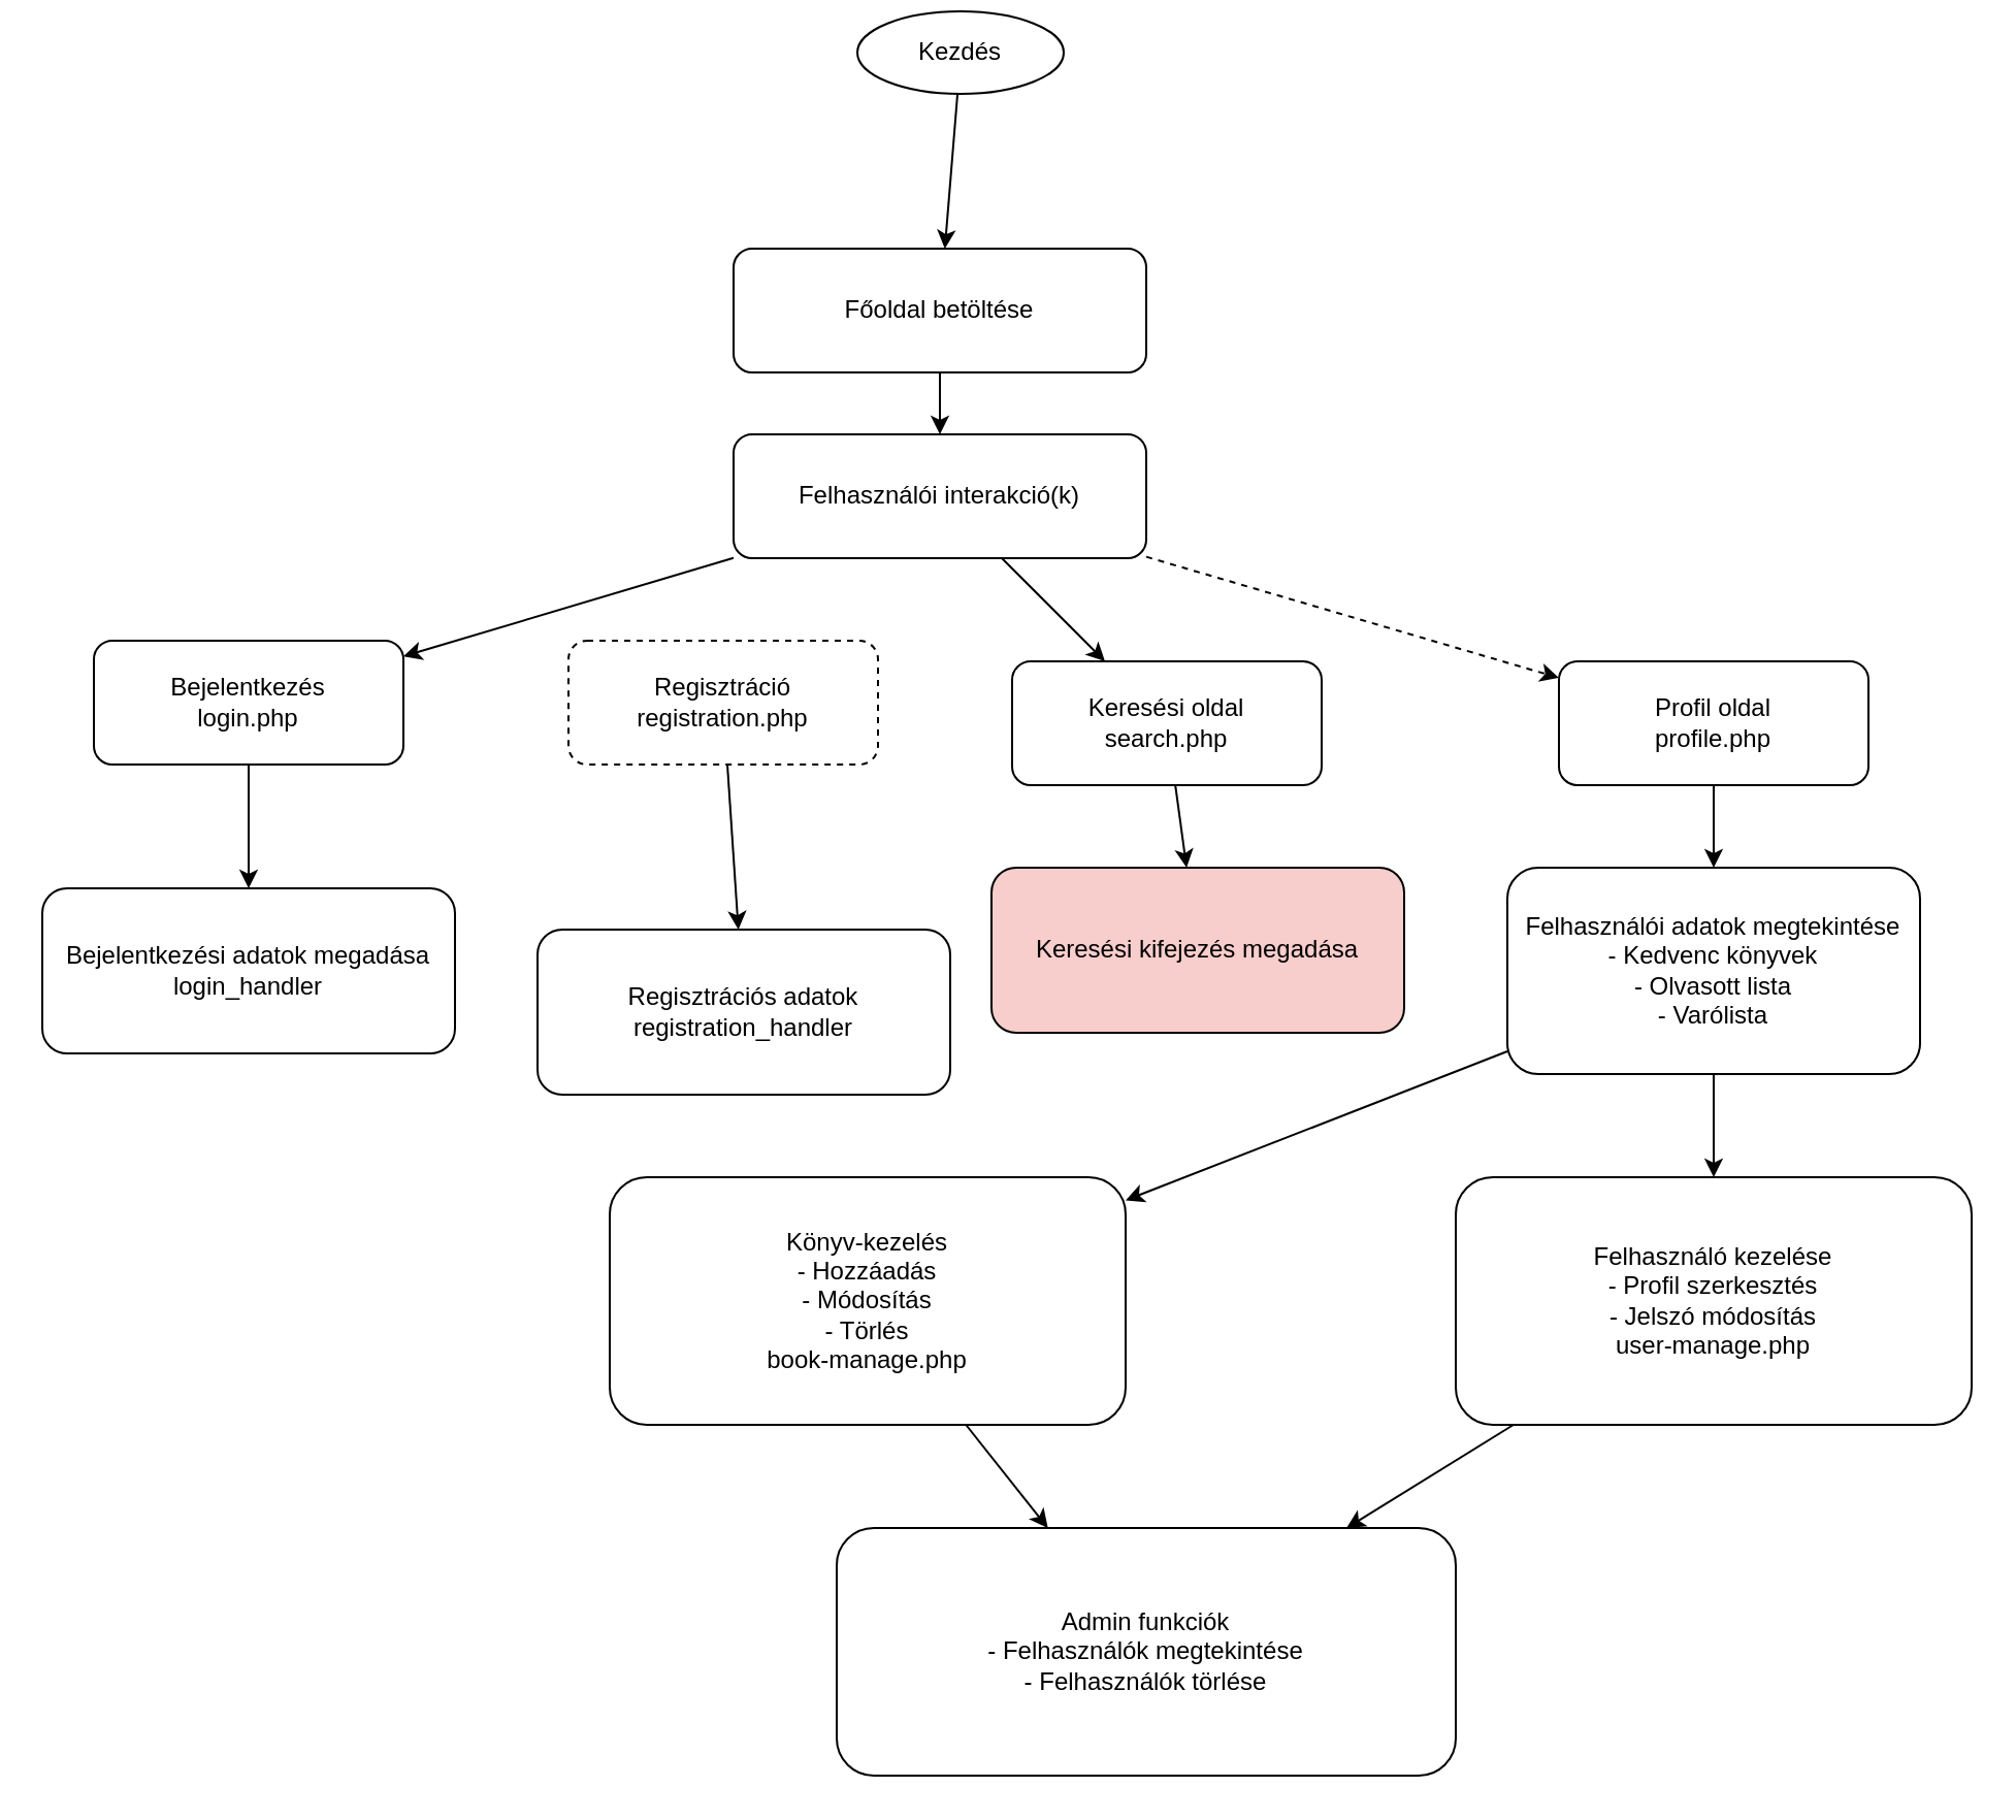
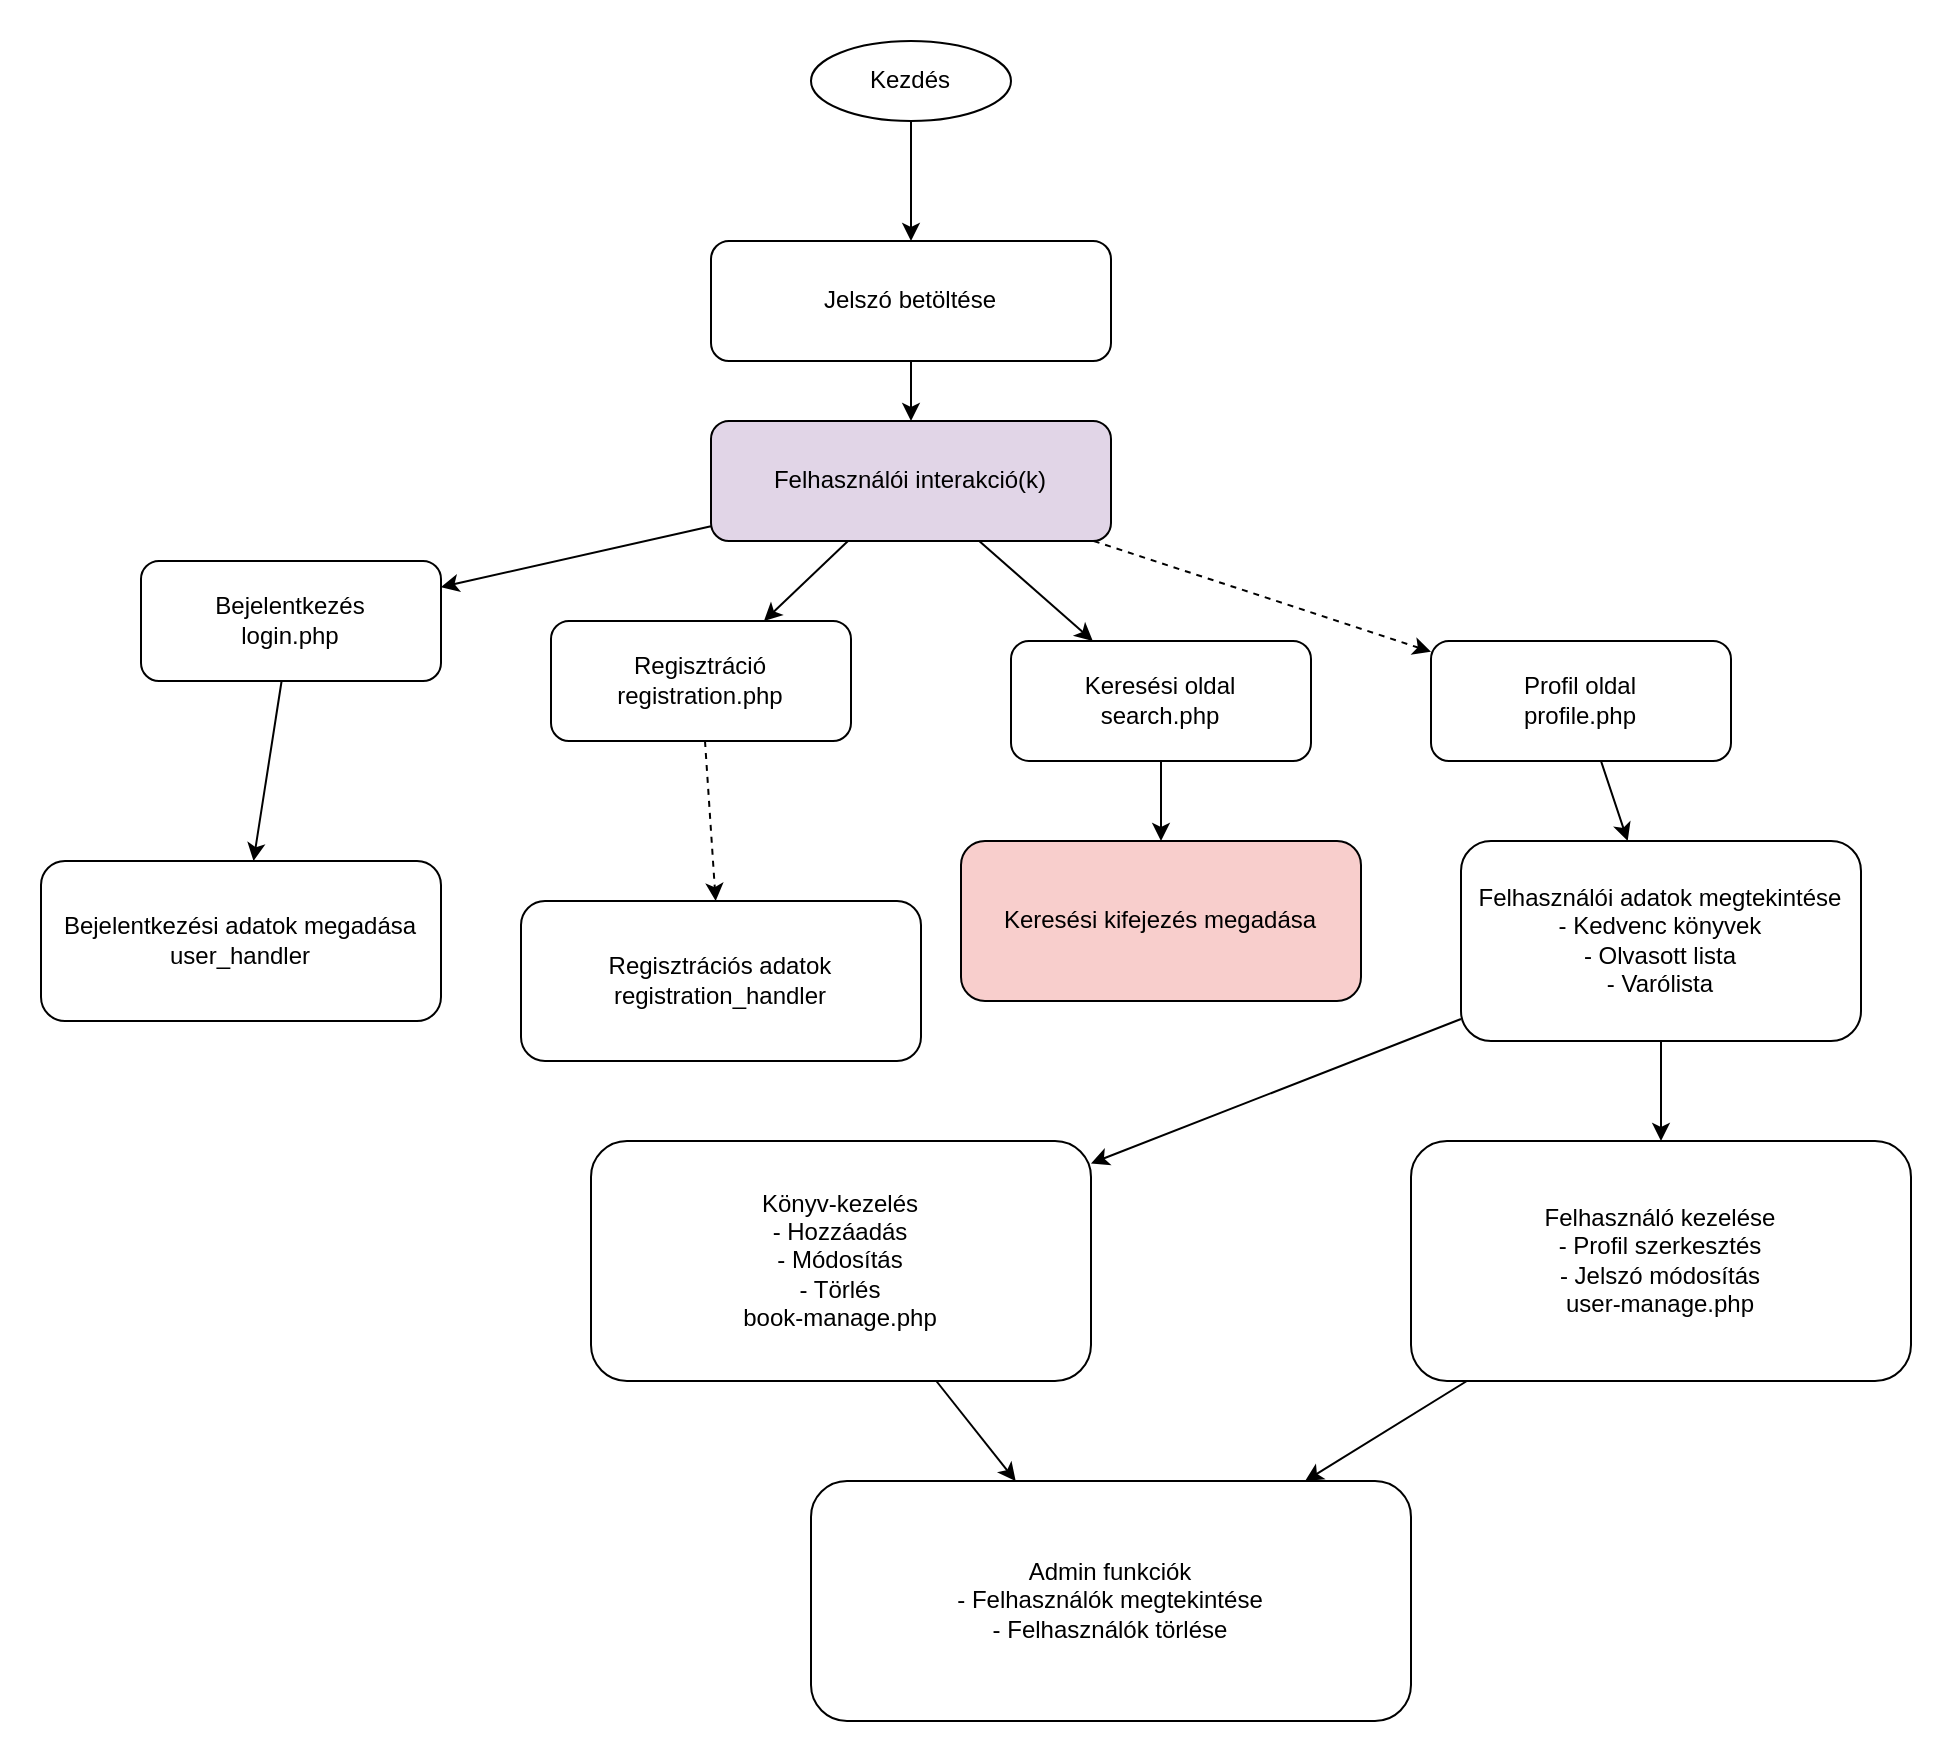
- <mxCell id="2" value="Kezdés" style="ellipse;whiteSpace=wrap;html=1;" parent="1" vertex="1"><mxGeometry x="415" y="5" width="100" height="40" as="geometry" /></mxCell>
+ <mxCell id="2" value="Kezdés" style="ellipse;whiteSpace=wrap;html=1;" parent="1" vertex="1"><mxGeometry x="405" y="20" width="100" height="40" as="geometry" /></mxCell>
- <mxCell id="3" value="Főoldal betöltése" style="rounded=1;whiteSpace=wrap;html=1;" parent="1" vertex="1"><mxGeometry x="355" y="120" width="200" height="60" as="geometry" /></mxCell>
+ <mxCell id="3" value="Jelszó betöltése" style="rounded=1;whiteSpace=wrap;html=1;" parent="1" vertex="1"><mxGeometry x="355" y="120" width="200" height="60" as="geometry" /></mxCell>
- <mxCell id="4" value="Felhasználói interakció(k)" style="rounded=1;whiteSpace=wrap;html=1;" parent="1" vertex="1"><mxGeometry x="355" y="210" width="200" height="60" as="geometry" /></mxCell>
+ <mxCell id="4" value="Felhasználói interakció(k)" style="rounded=1;whiteSpace=wrap;html=1;fillColor=#e1d5e7;" parent="1" vertex="1"><mxGeometry x="355" y="210" width="200" height="60" as="geometry" /></mxCell>
+ <mxCell id="19" parent="1" source="4" target="6" edge="1"><mxGeometry relative="1" as="geometry" /></mxCell>
- <mxCell id="5" value="Bejelentkezés&lt;br&gt;&lt;div&gt;login.php&lt;/div&gt;" style="rounded=1;whiteSpace=wrap;html=1;" parent="1" vertex="1"><mxGeometry x="45" y="310" width="150" height="60" as="geometry" /></mxCell>
+ <mxCell id="5" value="Bejelentkezés&lt;br&gt;&lt;div&gt;login.php&lt;/div&gt;" style="rounded=1;whiteSpace=wrap;html=1;" parent="1" vertex="1"><mxGeometry x="70" y="280" width="150" height="60" as="geometry" /></mxCell>
- <mxCell id="6" value="Regisztráció&#10;registration.php" style="rounded=1;whiteSpace=wrap;html=1;dashed=1;" parent="1" vertex="1"><mxGeometry x="275" y="310" width="150" height="60" as="geometry" /></mxCell>
+ <mxCell id="6" value="Regisztráció&#10;registration.php" style="rounded=1;whiteSpace=wrap;html=1;" parent="1" vertex="1"><mxGeometry x="275" y="310" width="150" height="60" as="geometry" /></mxCell>
- <mxCell id="7" value="Keresési oldal&#10;search.php" style="rounded=1;whiteSpace=wrap;html=1;" parent="1" vertex="1"><mxGeometry x="490" y="320" width="150" height="60" as="geometry" /></mxCell>
+ <mxCell id="7" value="Keresési oldal&#10;search.php" style="rounded=1;whiteSpace=wrap;html=1;" parent="1" vertex="1"><mxGeometry x="505" y="320" width="150" height="60" as="geometry" /></mxCell>
- <mxCell id="8" value="Profil oldal&#10;profile.php" style="rounded=1;whiteSpace=wrap;html=1;" parent="1" vertex="1"><mxGeometry x="755" y="320" width="150" height="60" as="geometry" /></mxCell>
+ <mxCell id="8" value="Profil oldal&#10;profile.php" style="rounded=1;whiteSpace=wrap;html=1;" parent="1" vertex="1"><mxGeometry x="715" y="320" width="150" height="60" as="geometry" /></mxCell>
- <mxCell id="23" parent="1" source="6" target="10" edge="1"><mxGeometry relative="1" as="geometry" /></mxCell>
+ <mxCell id="23" parent="1" source="6" target="10" edge="1" style="dashed=1;"><mxGeometry relative="1" as="geometry" /></mxCell>
- <mxCell id="9" value="Bejelentkezési adatok megadása&lt;br&gt;login_handler" style="rounded=1;whiteSpace=wrap;html=1;" parent="1" vertex="1"><mxGeometry x="20" y="430" width="200" height="80" as="geometry" /></mxCell>
+ <mxCell id="9" value="Bejelentkezési adatok megadása&lt;br&gt;user_handler" style="rounded=1;whiteSpace=wrap;html=1;" parent="1" vertex="1"><mxGeometry x="20" y="430" width="200" height="80" as="geometry" /></mxCell>
